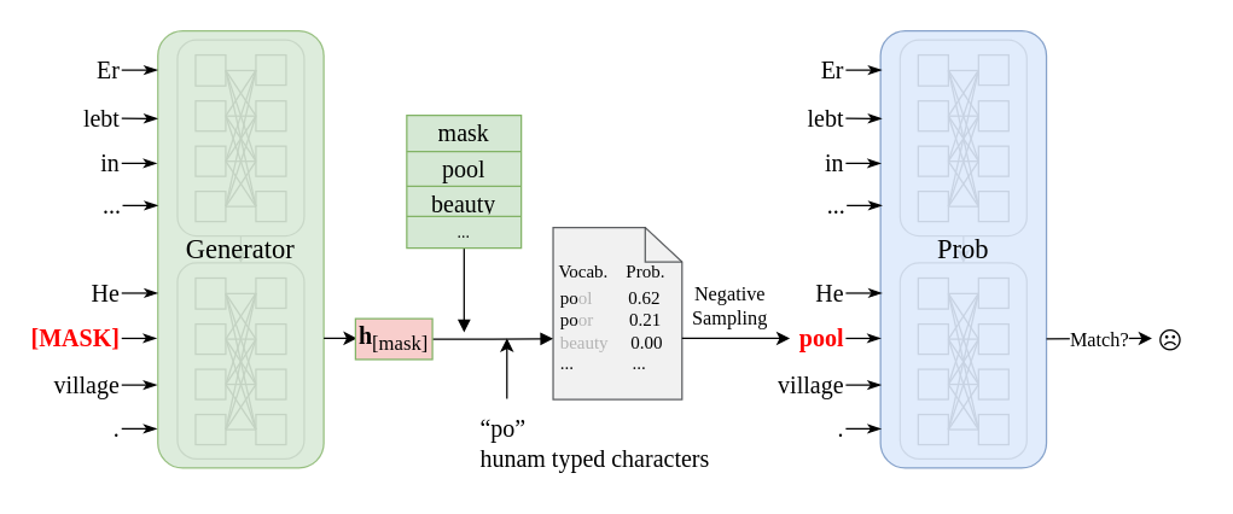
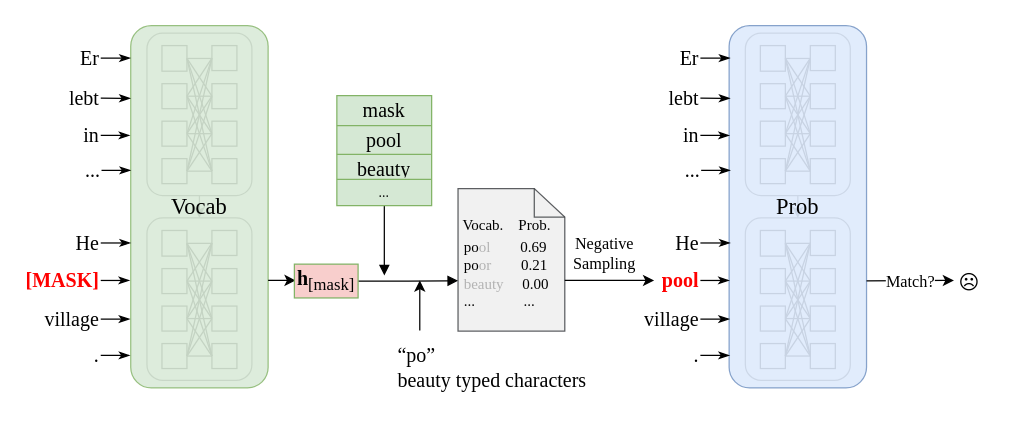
- <mxCell id="58" value="&lt;font style=&quot;font-size: 18px;&quot;&gt;Generator&lt;/font&gt;" style="rounded=1;whiteSpace=wrap;html=1;fontSize=15;fillColor=#d5e8d4;strokeColor=#82b366;strokeWidth=1;fillStyle=auto;fontFamily=Times New Roman;opacity=80;" vertex="1" parent="2"><mxGeometry width="110" height="290" as="geometry" /></mxCell>
+ <mxCell id="58" value="&lt;font style=&quot;font-size: 18px;&quot;&gt;Vocab&lt;/font&gt;" style="rounded=1;whiteSpace=wrap;html=1;fontSize=15;fillColor=#d5e8d4;strokeColor=#82b366;strokeWidth=1;fillStyle=auto;fontFamily=Times New Roman;opacity=80;" vertex="1" parent="2"><mxGeometry width="110" height="290" as="geometry" /></mxCell>
- <mxCell id="137" value="&lt;font color=&quot;#000000&quot;&gt;po&lt;/font&gt;&lt;font color=&quot;#b3b3b3&quot;&gt;ol&lt;/font&gt;&lt;font color=&quot;#000000&quot;&gt;&amp;nbsp; &amp;nbsp; &amp;nbsp; &amp;nbsp; 0.62&lt;br&gt;po&lt;/font&gt;&lt;font color=&quot;#b3b3b3&quot;&gt;or&lt;/font&gt;&lt;font color=&quot;#000000&quot;&gt;&amp;nbsp; &amp;nbsp; &amp;nbsp; &amp;nbsp; 0.21&lt;/font&gt;&lt;br&gt;&lt;font color=&quot;#b3b3b3&quot;&gt;beauty&amp;nbsp;&lt;/font&gt;&lt;font color=&quot;#000000&quot;&gt;&amp;nbsp; &amp;nbsp; 0.00&lt;br&gt;...&amp;nbsp; &amp;nbsp; &amp;nbsp; &amp;nbsp; &amp;nbsp; &amp;nbsp; &amp;nbsp;...&lt;br&gt;&lt;/font&gt;" style="rounded=0;whiteSpace=wrap;html=1;labelBorderColor=none;strokeColor=none;strokeWidth=1;fontFamily=Times New Roman;fontSize=12;fontColor=#FF0000;fillColor=none;opacity=80;align=left;" vertex="1" parent="135"><mxGeometry x="3.0" y="39.5" width="80" height="58" as="geometry" /></mxCell>
+ <mxCell id="137" value="&lt;font color=&quot;#000000&quot;&gt;po&lt;/font&gt;&lt;font color=&quot;#b3b3b3&quot;&gt;ol&lt;/font&gt;&lt;font color=&quot;#000000&quot;&gt;&amp;nbsp; &amp;nbsp; &amp;nbsp; &amp;nbsp; 0.69&lt;br&gt;po&lt;/font&gt;&lt;font color=&quot;#b3b3b3&quot;&gt;or&lt;/font&gt;&lt;font color=&quot;#000000&quot;&gt;&amp;nbsp; &amp;nbsp; &amp;nbsp; &amp;nbsp; 0.21&lt;/font&gt;&lt;br&gt;&lt;font color=&quot;#b3b3b3&quot;&gt;beauty&amp;nbsp;&lt;/font&gt;&lt;font color=&quot;#000000&quot;&gt;&amp;nbsp; &amp;nbsp; 0.00&lt;br&gt;...&amp;nbsp; &amp;nbsp; &amp;nbsp; &amp;nbsp; &amp;nbsp; &amp;nbsp; &amp;nbsp;...&lt;br&gt;&lt;/font&gt;" style="rounded=0;whiteSpace=wrap;html=1;labelBorderColor=none;strokeColor=none;strokeWidth=1;fontFamily=Times New Roman;fontSize=12;fontColor=#FF0000;fillColor=none;opacity=80;align=left;" vertex="1" parent="135"><mxGeometry x="3.0" y="39.5" width="80" height="58" as="geometry" /></mxCell>
- <mxCell id="139" value="&lt;span style=&quot;background-color: initial;&quot;&gt;“po”&lt;br&gt;&lt;/span&gt;hunam typed characters" style="text;html=1;align=left;verticalAlign=middle;resizable=0;points=[];autosize=1;strokeColor=none;fillColor=none;fontSize=16;fontFamily=Times New Roman;" vertex="1" parent="135"><mxGeometry x="-50" y="118.53" width="180" height="50" as="geometry" /></mxCell>
+ <mxCell id="139" value="&lt;span style=&quot;background-color: initial;&quot;&gt;“po”&lt;br&gt;&lt;/span&gt;beauty typed characters" style="text;html=1;align=left;verticalAlign=middle;resizable=0;points=[];autosize=1;strokeColor=none;fillColor=none;fontSize=16;fontFamily=Times New Roman;" vertex="1" parent="135"><mxGeometry x="-50" y="118.53" width="180" height="50" as="geometry" /></mxCell>
